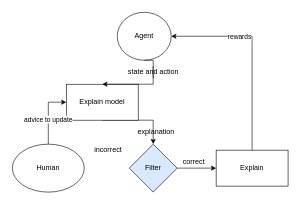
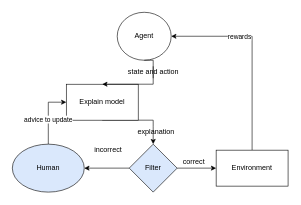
- <mxCell id="6" value="Human" style="ellipse;whiteSpace=wrap;html=1;" vertex="1" parent="1"><mxGeometry x="20" y="240" width="120" height="80" as="geometry" /></mxCell>
+ <mxCell id="6" value="Human" style="ellipse;whiteSpace=wrap;html=1;fillColor=#dae8fc;" vertex="1" parent="1"><mxGeometry x="20" y="240" width="120" height="80" as="geometry" /></mxCell>
+ <mxCell id="9" style="edgeStyle=orthogonalEdgeStyle;rounded=0;orthogonalLoop=1;jettySize=auto;html=1;exitX=0;exitY=0.5;exitDx=0;exitDy=0;entryX=1;entryY=0.5;entryDx=0;entryDy=0;" edge="1" parent="1" source="11" target="6"><mxGeometry relative="1" as="geometry" /></mxCell>
- <mxCell id="14" value="Explain" style="rounded=0;whiteSpace=wrap;html=1;" vertex="1" parent="1"><mxGeometry x="360" y="250" width="120" height="60" as="geometry" /></mxCell>
+ <mxCell id="14" value="Environment" style="rounded=0;whiteSpace=wrap;html=1;" vertex="1" parent="1"><mxGeometry x="360" y="250" width="120" height="60" as="geometry" /></mxCell>
